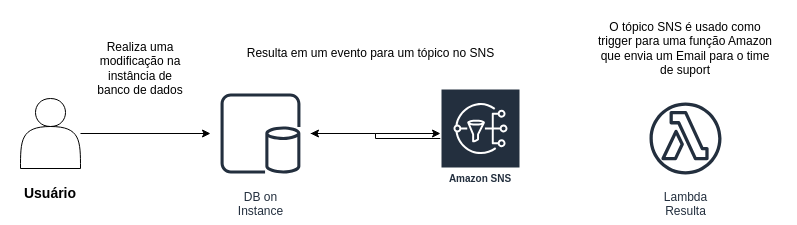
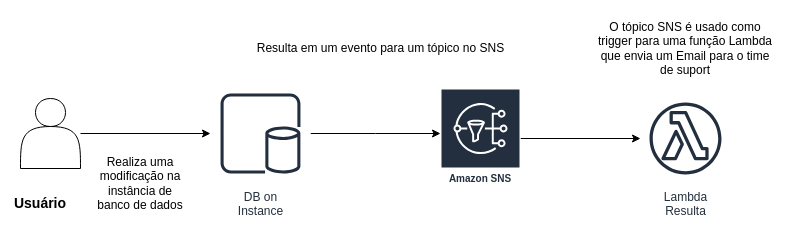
- <mxCell id="12" value="O tópico SNS é usado como trigger para uma função Amazon que envia um Email para o time de suport" style="text;html=1;strokeColor=none;fillColor=none;align=center;verticalAlign=middle;whiteSpace=wrap;rounded=0;" vertex="1" parent="1"><mxGeometry x="595" y="20.5" width="180" height="55" as="geometry" /></mxCell>
+ <mxCell id="12" value="O tópico SNS é usado como trigger para uma função Lambda que envia um Email para o time de suport" style="text;html=1;strokeColor=none;fillColor=none;align=center;verticalAlign=middle;whiteSpace=wrap;rounded=0;" vertex="1" parent="1"><mxGeometry x="595" y="20.5" width="180" height="55" as="geometry" /></mxCell>
- <mxCell id="11" value="Resulta em um evento para um tópico no SNS" style="text;html=1;align=center;verticalAlign=middle;resizable=0;points=[];autosize=1;" vertex="1" parent="1"><mxGeometry x="240" y="43" width="260" height="20" as="geometry" /></mxCell>
+ <mxCell id="11" value="Resulta em um evento para um tópico no SNS" style="text;html=1;align=center;verticalAlign=middle;resizable=0;points=[];autosize=1;" vertex="1" parent="1"><mxGeometry x="250" y="38" width="260" height="20" as="geometry" /></mxCell>
- <mxCell id="10" value="Realiza uma modificação na instância de banco de dados" style="text;html=1;strokeColor=none;fillColor=none;align=center;verticalAlign=middle;whiteSpace=wrap;rounded=0;" vertex="1" parent="1"><mxGeometry x="90" y="38" width="100" height="60" as="geometry" /></mxCell>
+ <mxCell id="10" value="Realiza uma modificação na instância de banco de dados" style="text;html=1;strokeColor=none;fillColor=none;align=center;verticalAlign=middle;whiteSpace=wrap;rounded=0;" vertex="1" parent="1"><mxGeometry x="90" y="153" width="100" height="60" as="geometry" /></mxCell>
- <mxCell id="6" style="edgeStyle=orthogonalEdgeStyle;rounded=0;orthogonalLoop=1;jettySize=auto;html=1;" edge="1" parent="1" source="7" target="5"><mxGeometry relative="1" as="geometry" /></mxCell>
+ <mxCell id="6" style="edgeStyle=orthogonalEdgeStyle;rounded=0;orthogonalLoop=1;jettySize=auto;html=1;" edge="1" parent="1" source="7" target="8"><mxGeometry relative="1" as="geometry" /></mxCell>
- <mxCell id="9" value="&lt;font style=&quot;font-size: 14px&quot;&gt;&lt;b&gt;Usuário&lt;/b&gt;&lt;/font&gt;" style="text;html=1;strokeColor=none;fillColor=none;align=center;verticalAlign=middle;whiteSpace=wrap;rounded=0;" vertex="1" parent="1"><mxGeometry x="30" y="183" width="40" height="20" as="geometry" /></mxCell>
+ <mxCell id="9" value="&lt;font style=&quot;font-size: 14px&quot;&gt;&lt;b&gt;Usuário&lt;/b&gt;&lt;/font&gt;" style="text;html=1;strokeColor=none;fillColor=none;align=center;verticalAlign=middle;whiteSpace=wrap;rounded=0;" vertex="1" parent="1"><mxGeometry x="20" y="193" width="40" height="20" as="geometry" /></mxCell>
